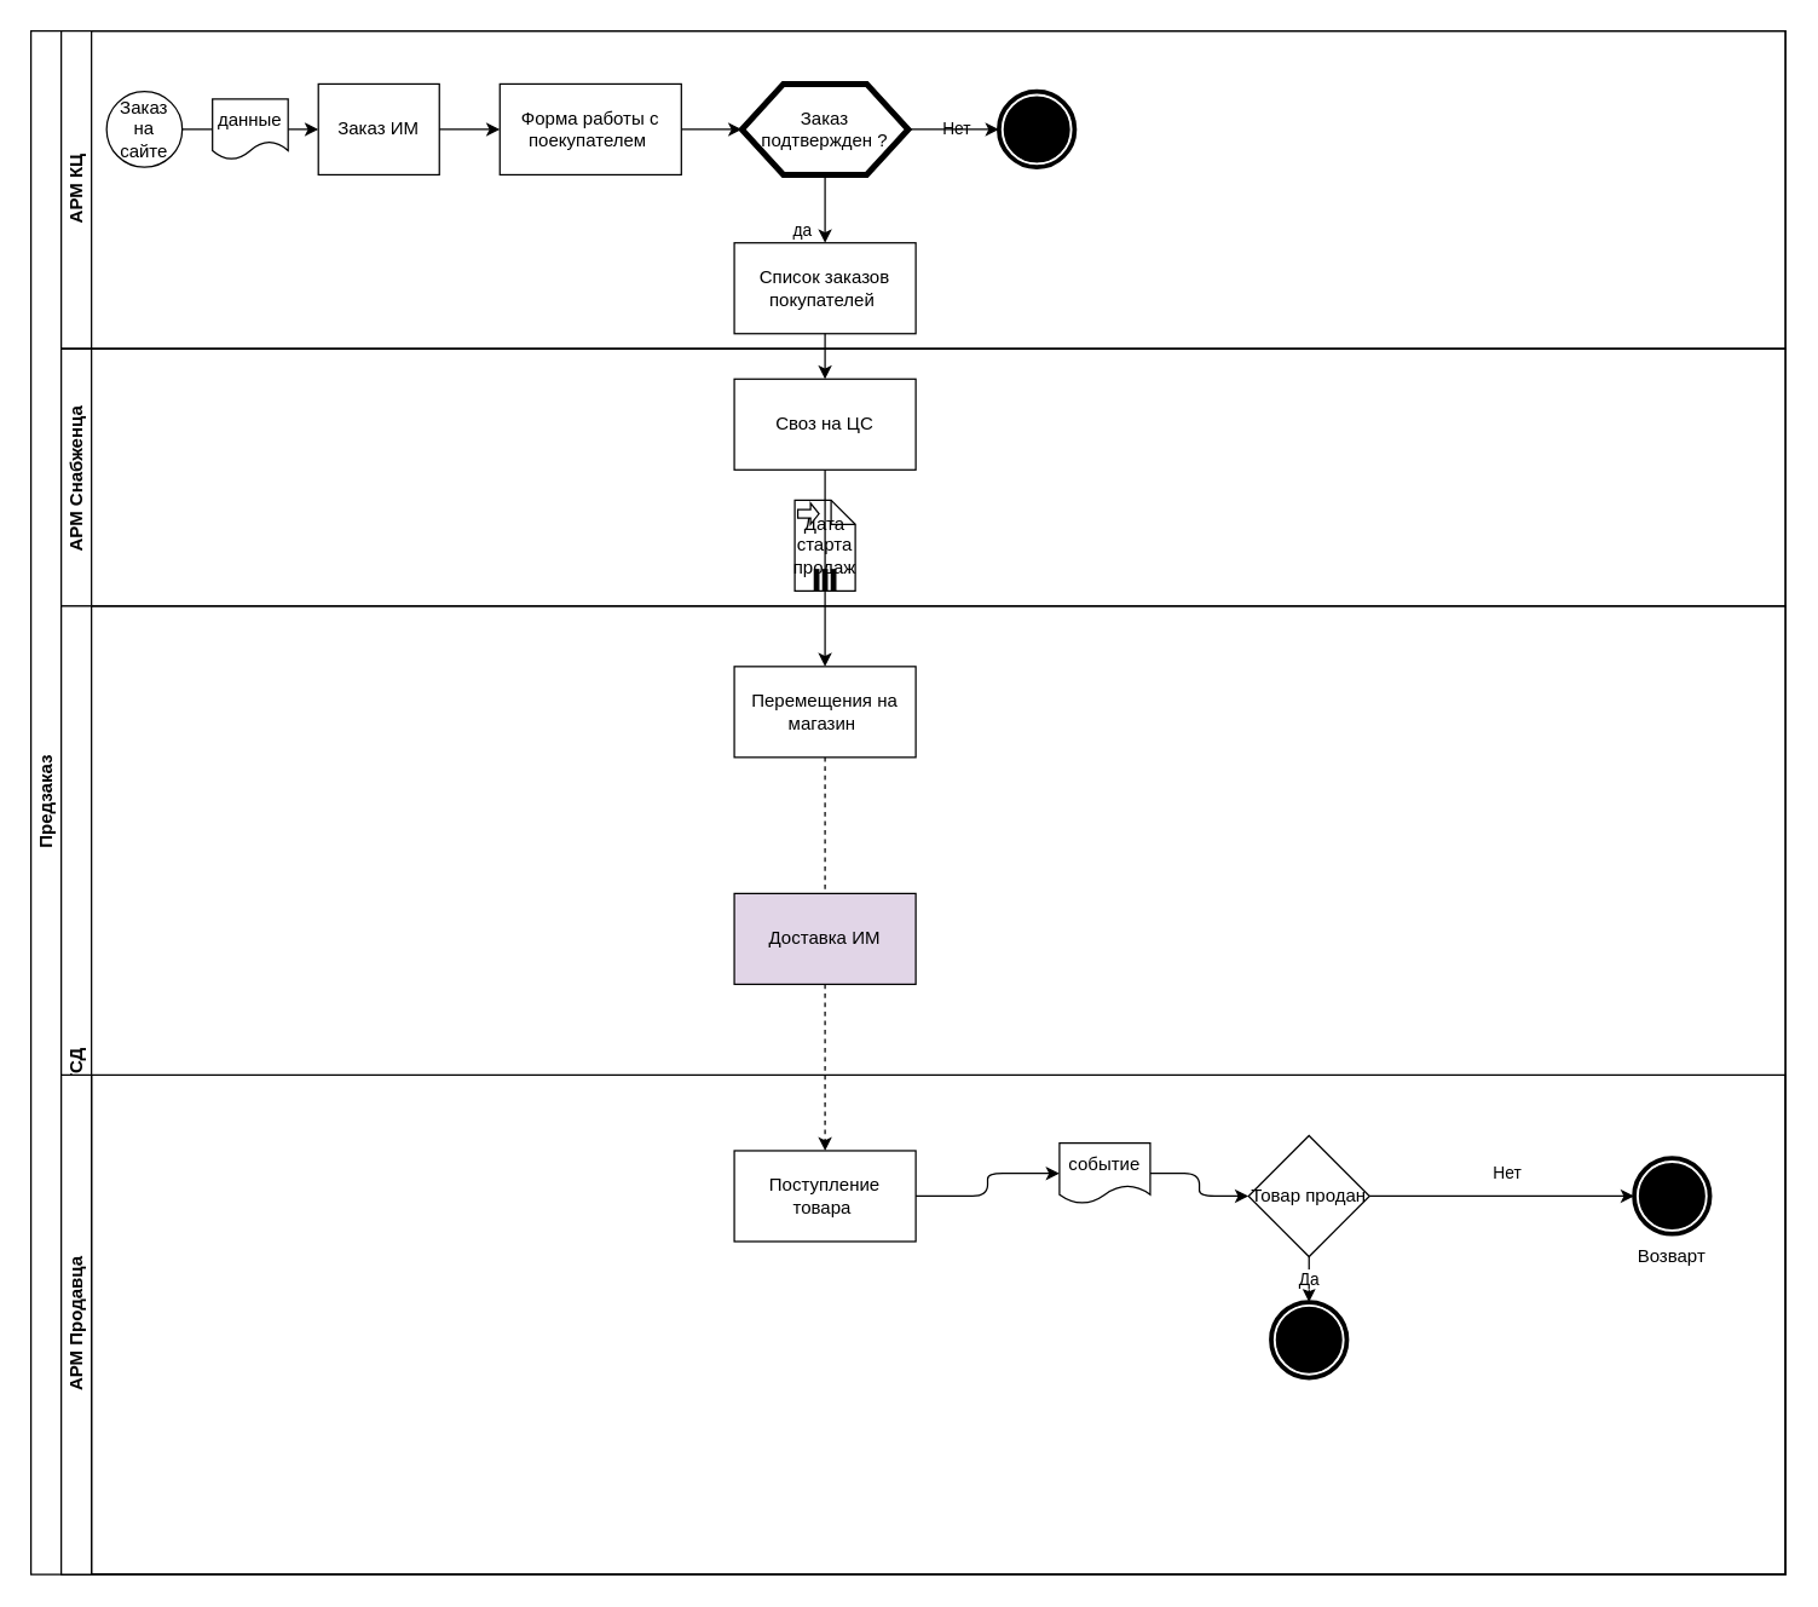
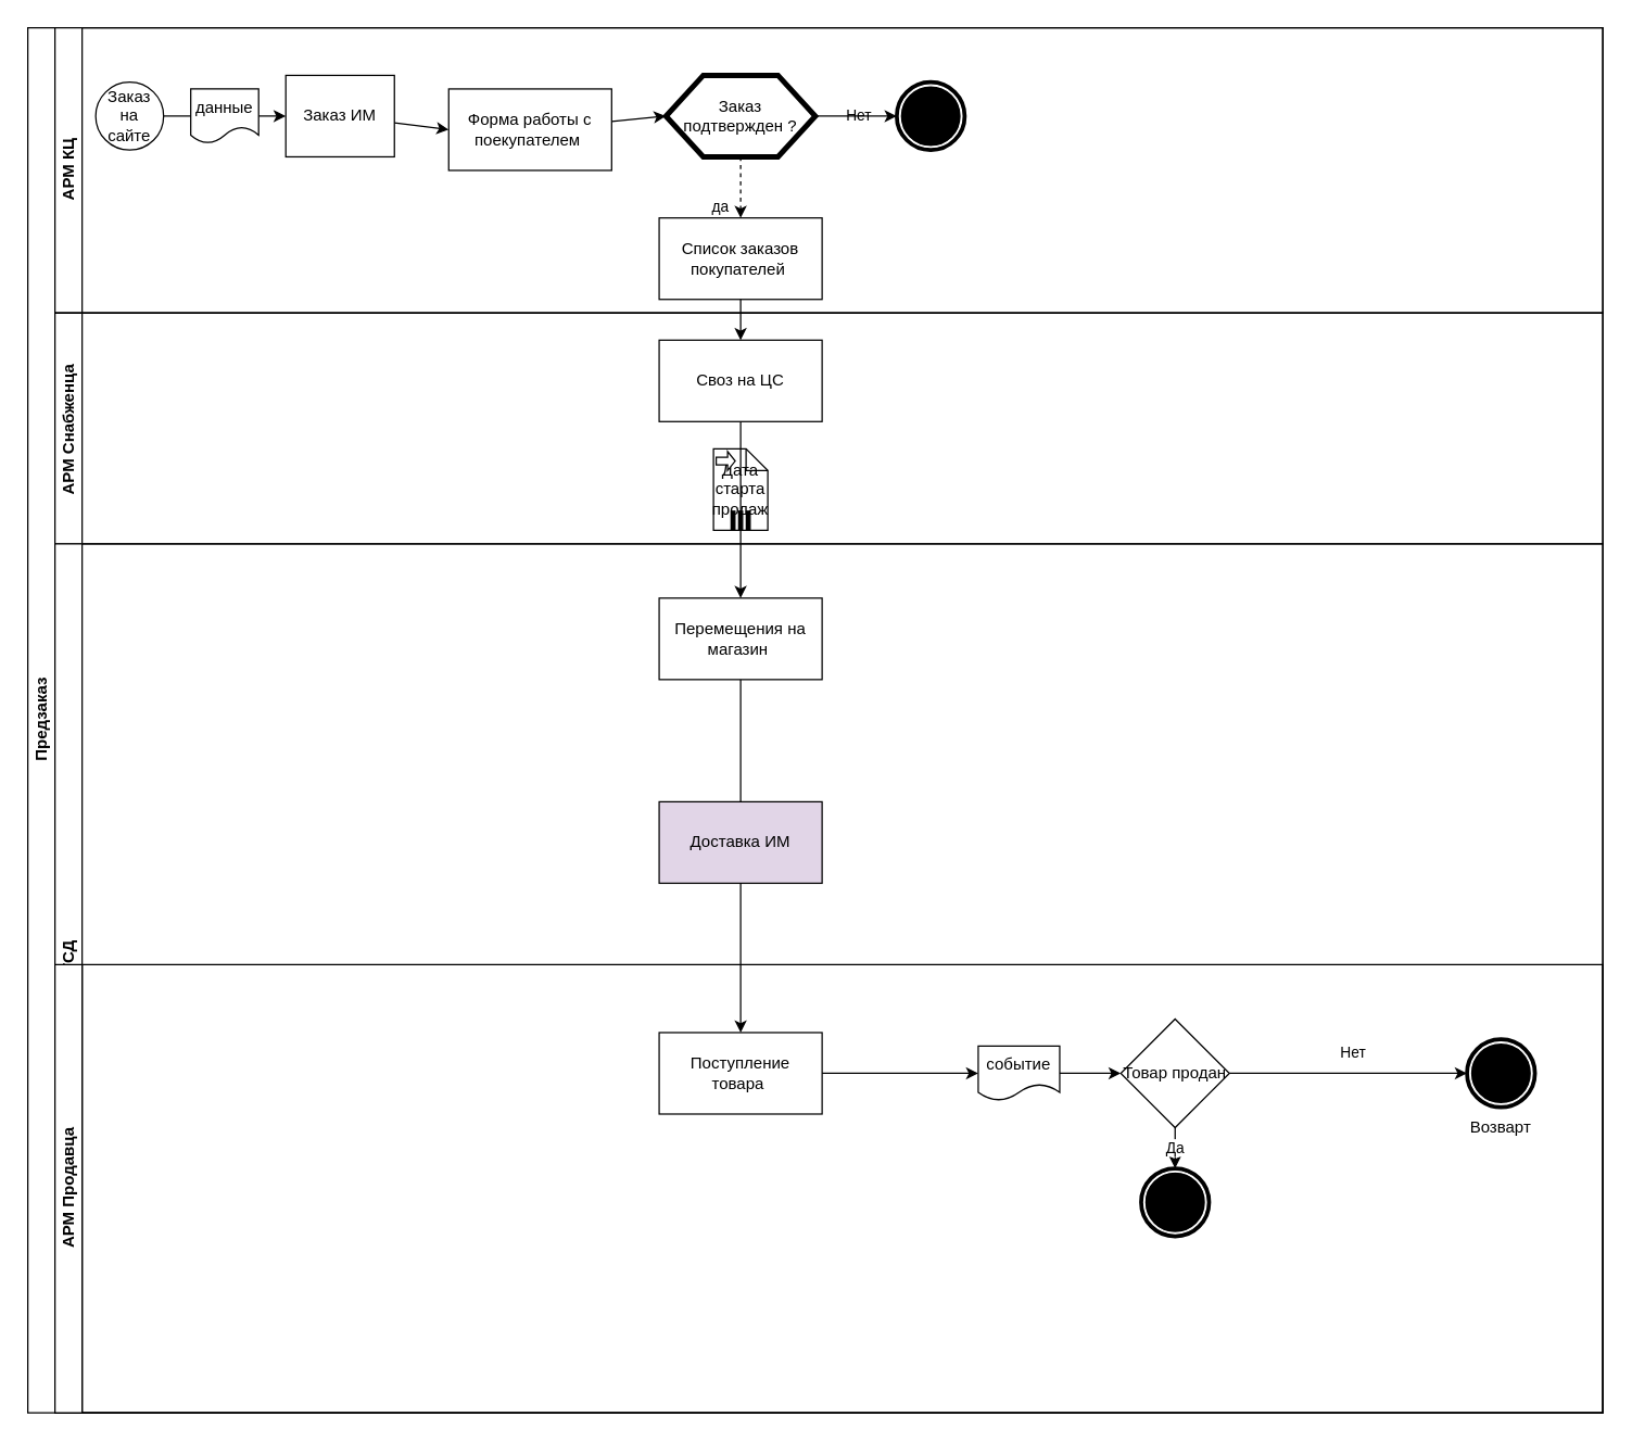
- <mxCell id="16" value="Форма работы с поекупателем&amp;nbsp;" style="rounded=0;whiteSpace=wrap;html=1;sketch=0;" vertex="1" parent="3"><mxGeometry x="290" y="35" width="120" height="60" as="geometry" /></mxCell>
+ <mxCell id="16" value="Форма работы с поекупателем&amp;nbsp;" style="rounded=0;whiteSpace=wrap;html=1;sketch=0;" vertex="1" parent="3"><mxGeometry x="290" y="45" width="120" height="60" as="geometry" /></mxCell>
- <mxCell id="5" value="да" style="edgeStyle=orthogonalEdgeStyle;rounded=0;orthogonalLoop=1;jettySize=auto;html=1;entryX=0.5;entryY=0;entryDx=0;entryDy=0;" edge="1" parent="3" source="6" target="15"><mxGeometry x="0.636" y="-15" relative="1" as="geometry"><mxPoint as="offset" /></mxGeometry></mxCell>
+ <mxCell id="5" value="да" style="edgeStyle=orthogonalEdgeStyle;rounded=0;orthogonalLoop=1;jettySize=auto;html=1;entryX=0.5;entryY=0;entryDx=0;entryDy=0;dashed=1;" edge="1" parent="3" source="6" target="15"><mxGeometry x="0.636" y="-15" relative="1" as="geometry"><mxPoint as="offset" /></mxGeometry></mxCell>
- <mxCell id="26" value="" style="edgeStyle=orthogonalEdgeStyle;curved=0;rounded=1;sketch=0;orthogonalLoop=1;jettySize=auto;html=1;dashed=1;" edge="1" parent="25" source="27" target="34"><mxGeometry relative="1" as="geometry" /></mxCell>
+ <mxCell id="26" value="" style="edgeStyle=orthogonalEdgeStyle;curved=0;rounded=1;sketch=0;orthogonalLoop=1;jettySize=auto;html=1;" edge="1" parent="25" source="27" target="34"><mxGeometry relative="1" as="geometry" /></mxCell>
- <mxCell id="35" value="событие" style="shape=document;whiteSpace=wrap;html=1;boundedLbl=1;rounded=0;sketch=0;" vertex="1" parent="29"><mxGeometry x="660" y="45" width="60" height="40" as="geometry" /></mxCell>
+ <mxCell id="35" value="событие" style="shape=document;whiteSpace=wrap;html=1;boundedLbl=1;rounded=0;sketch=0;" vertex="1" parent="29"><mxGeometry x="680" y="60" width="60" height="40" as="geometry" /></mxCell>
